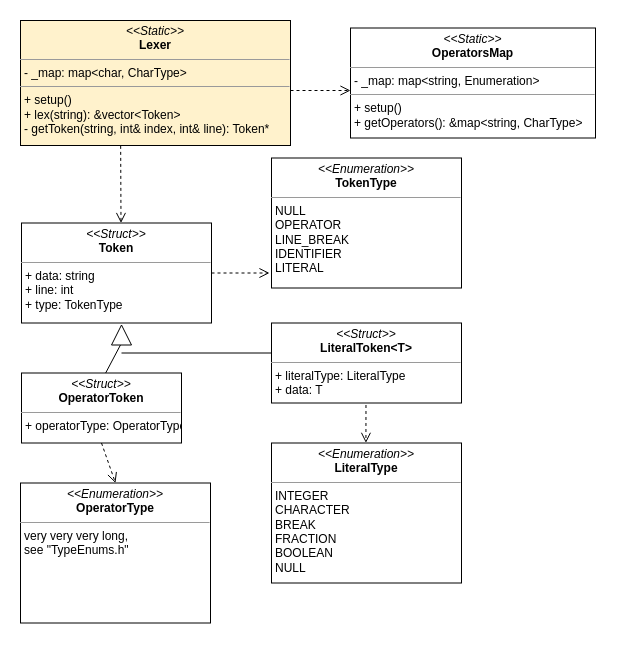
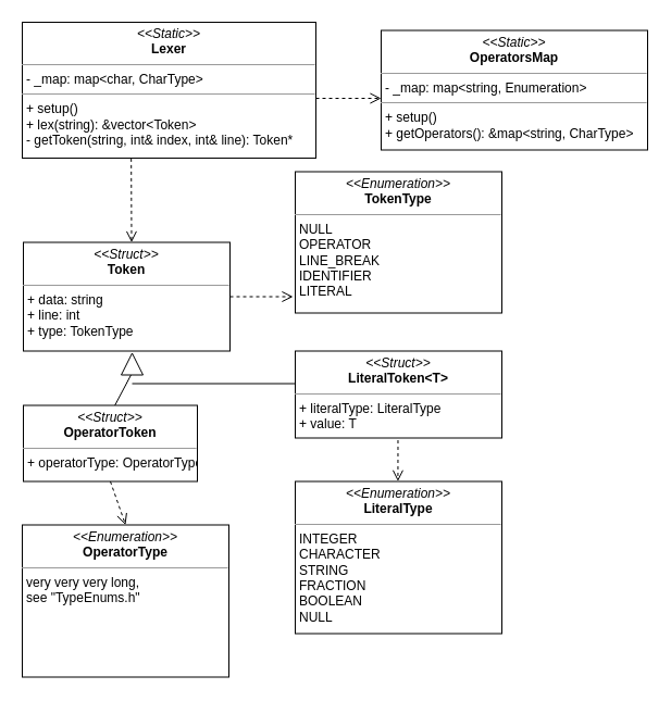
- <mxCell id="15" value="&lt;p style=&quot;margin: 0px ; margin-top: 4px ; text-align: center&quot;&gt;&lt;i&gt;&amp;lt;&amp;lt;Static&amp;gt;&amp;gt;&lt;/i&gt;&lt;br&gt;&lt;b&gt;Lexer&lt;/b&gt;&lt;br&gt;&lt;/p&gt;&lt;hr size=&quot;1&quot;&gt;&lt;p style=&quot;margin: 0px ; margin-left: 4px&quot;&gt;- _map: map&amp;lt;char, CharType&amp;gt;&lt;br&gt;&lt;/p&gt;&lt;hr size=&quot;1&quot;&gt;&lt;p style=&quot;margin: 0px ; margin-left: 4px&quot;&gt;+ setup()&lt;/p&gt;&lt;p style=&quot;margin: 0px ; margin-left: 4px&quot;&gt;+ lex(string): &amp;amp;vector&amp;lt;Token&amp;gt;&lt;/p&gt;&lt;p style=&quot;margin: 0px ; margin-left: 4px&quot;&gt;- getToken(string, int&amp;amp; index, int&amp;amp; line): Token*&lt;/p&gt;" style="verticalAlign=top;align=left;overflow=fill;fontSize=12;fontFamily=Helvetica;html=1;fillColor=#fff2cc;" vertex="1" parent="1"><mxGeometry x="20" y="20" width="270" height="125" as="geometry" /></mxCell>
+ <mxCell id="15" value="&lt;p style=&quot;margin: 0px ; margin-top: 4px ; text-align: center&quot;&gt;&lt;i&gt;&amp;lt;&amp;lt;Static&amp;gt;&amp;gt;&lt;/i&gt;&lt;br&gt;&lt;b&gt;Lexer&lt;/b&gt;&lt;br&gt;&lt;/p&gt;&lt;hr size=&quot;1&quot;&gt;&lt;p style=&quot;margin: 0px ; margin-left: 4px&quot;&gt;- _map: map&amp;lt;char, CharType&amp;gt;&lt;br&gt;&lt;/p&gt;&lt;hr size=&quot;1&quot;&gt;&lt;p style=&quot;margin: 0px ; margin-left: 4px&quot;&gt;+ setup()&lt;/p&gt;&lt;p style=&quot;margin: 0px ; margin-left: 4px&quot;&gt;+ lex(string): &amp;amp;vector&amp;lt;Token&amp;gt;&lt;/p&gt;&lt;p style=&quot;margin: 0px ; margin-left: 4px&quot;&gt;- getToken(string, int&amp;amp; index, int&amp;amp; line): Token*&lt;/p&gt;" style="verticalAlign=top;align=left;overflow=fill;fontSize=12;fontFamily=Helvetica;html=1;" vertex="1" parent="1"><mxGeometry x="20" y="20" width="270" height="125" as="geometry" /></mxCell>
- <mxCell id="14" value="&lt;p style=&quot;margin: 0px ; margin-top: 4px ; text-align: center&quot;&gt;&lt;i&gt;&amp;lt;&amp;lt;Struct&amp;gt;&amp;gt;&lt;/i&gt;&lt;br&gt;&lt;b&gt;LiteralToken&amp;lt;T&amp;gt;&lt;/b&gt;&lt;/p&gt;&lt;hr size=&quot;1&quot;&gt;&lt;p style=&quot;margin: 0px ; margin-left: 4px&quot;&gt;+ literalType: LiteralType&lt;br&gt;&lt;/p&gt;&lt;p style=&quot;margin: 0px ; margin-left: 4px&quot;&gt;+ data: T&lt;/p&gt;" style="verticalAlign=top;align=left;overflow=fill;fontSize=12;fontFamily=Helvetica;html=1;rounded=0;shadow=0;comic=0;labelBackgroundColor=none;strokeColor=#000000;strokeWidth=1;fillColor=#ffffff;" parent="1" vertex="1"><mxGeometry x="271" y="322.5" width="190" height="80" as="geometry" /></mxCell>
+ <mxCell id="14" value="&lt;p style=&quot;margin: 0px ; margin-top: 4px ; text-align: center&quot;&gt;&lt;i&gt;&amp;lt;&amp;lt;Struct&amp;gt;&amp;gt;&lt;/i&gt;&lt;br&gt;&lt;b&gt;LiteralToken&amp;lt;T&amp;gt;&lt;/b&gt;&lt;/p&gt;&lt;hr size=&quot;1&quot;&gt;&lt;p style=&quot;margin: 0px ; margin-left: 4px&quot;&gt;+ literalType: LiteralType&lt;br&gt;&lt;/p&gt;&lt;p style=&quot;margin: 0px ; margin-left: 4px&quot;&gt;+ value: T&lt;/p&gt;" style="verticalAlign=top;align=left;overflow=fill;fontSize=12;fontFamily=Helvetica;html=1;rounded=0;shadow=0;comic=0;labelBackgroundColor=none;strokeColor=#000000;strokeWidth=1;fillColor=#ffffff;" parent="1" vertex="1"><mxGeometry x="271" y="322.5" width="190" height="80" as="geometry" /></mxCell>
- <mxCell id="10" value="&lt;p style=&quot;margin: 0px ; margin-top: 4px ; text-align: center&quot;&gt;&lt;i&gt;&amp;lt;&amp;lt;Enumeration&amp;gt;&amp;gt;&lt;/i&gt;&lt;br&gt;&lt;b&gt;LiteralType&lt;/b&gt;&lt;/p&gt;&lt;hr size=&quot;1&quot;&gt;&lt;p style=&quot;margin: 0px ; margin-left: 4px&quot;&gt;INTEGER&lt;br&gt;&lt;/p&gt;&lt;p style=&quot;margin: 0px ; margin-left: 4px&quot;&gt;CHARACTER&lt;br&gt;BREAK&lt;br&gt;FRACTION&lt;br&gt;BOOLEAN&lt;/p&gt;&lt;p style=&quot;margin: 0px ; margin-left: 4px&quot;&gt;NULL&lt;br&gt;&lt;/p&gt;" style="verticalAlign=top;align=left;overflow=fill;fontSize=12;fontFamily=Helvetica;html=1;rounded=0;shadow=0;comic=0;labelBackgroundColor=none;strokeColor=#000000;strokeWidth=1;fillColor=#ffffff;" parent="1" vertex="1"><mxGeometry x="271" y="442.5" width="190" height="140" as="geometry" /></mxCell>
+ <mxCell id="10" value="&lt;p style=&quot;margin: 0px ; margin-top: 4px ; text-align: center&quot;&gt;&lt;i&gt;&amp;lt;&amp;lt;Enumeration&amp;gt;&amp;gt;&lt;/i&gt;&lt;br&gt;&lt;b&gt;LiteralType&lt;/b&gt;&lt;/p&gt;&lt;hr size=&quot;1&quot;&gt;&lt;p style=&quot;margin: 0px ; margin-left: 4px&quot;&gt;INTEGER&lt;br&gt;&lt;/p&gt;&lt;p style=&quot;margin: 0px ; margin-left: 4px&quot;&gt;CHARACTER&lt;br&gt;STRING&lt;br&gt;FRACTION&lt;br&gt;BOOLEAN&lt;/p&gt;&lt;p style=&quot;margin: 0px ; margin-left: 4px&quot;&gt;NULL&lt;br&gt;&lt;/p&gt;" style="verticalAlign=top;align=left;overflow=fill;fontSize=12;fontFamily=Helvetica;html=1;rounded=0;shadow=0;comic=0;labelBackgroundColor=none;strokeColor=#000000;strokeWidth=1;fillColor=#ffffff;" parent="1" vertex="1"><mxGeometry x="271" y="442.5" width="190" height="140" as="geometry" /></mxCell>
